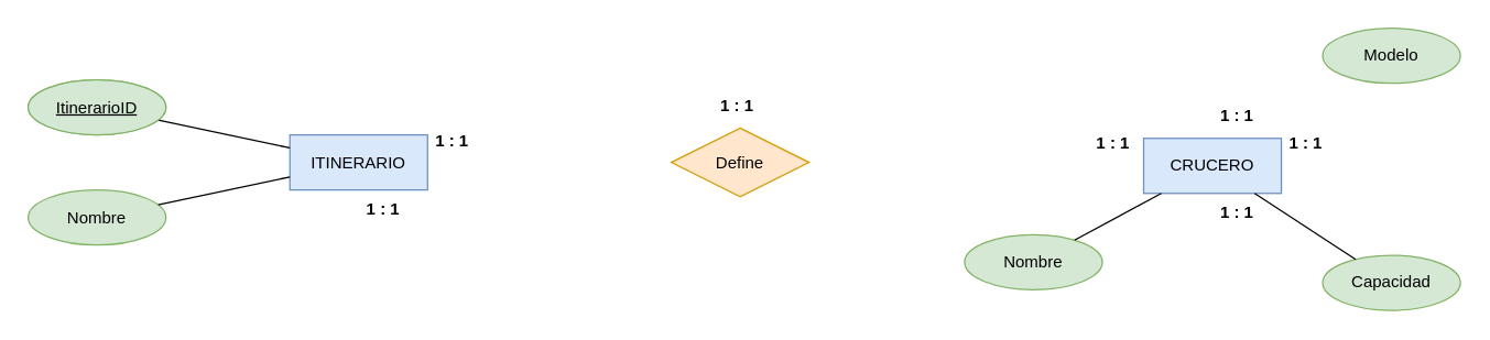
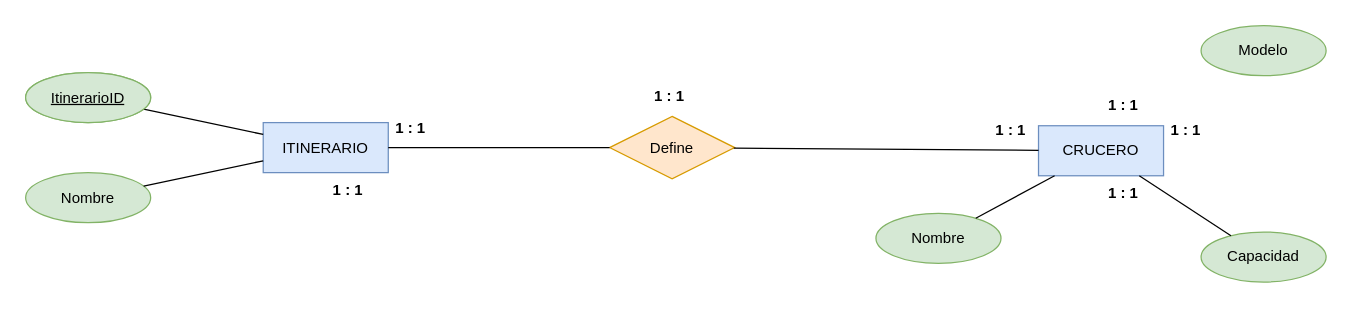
+ <mxCell id="14" value="" style="endArrow=none;html=1;rounded=0;" edge="1" parent="1" source="13" target="12"><mxGeometry relative="1" as="geometry"><mxPoint x="807" y="207.5" as="sourcePoint" /><mxPoint x="967" y="207.5" as="targetPoint" /></mxGeometry></mxCell>
+ <mxCell id="23" value="" style="endArrow=none;html=1;rounded=0;" edge="1" parent="1" source="12" target="2"><mxGeometry relative="1" as="geometry"><mxPoint x="520" y="230" as="sourcePoint" /><mxPoint x="680" y="230" as="targetPoint" /></mxGeometry></mxCell>
